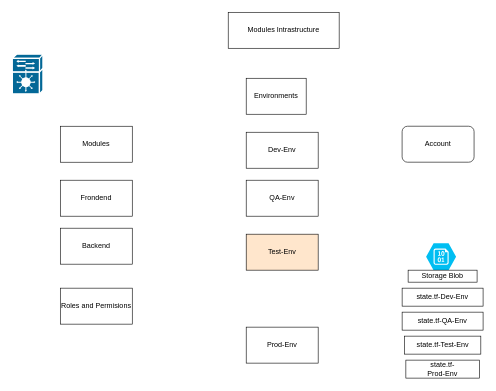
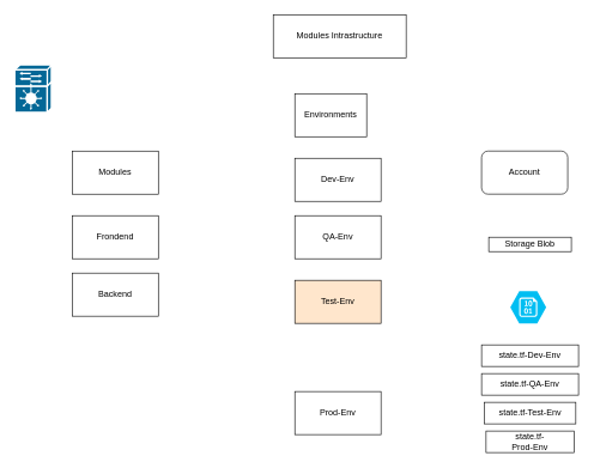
- <mxCell id="15" value="Storage Blob&lt;br&gt;" style="rounded=0;whiteSpace=wrap;html=1;" vertex="1" parent="1"><mxGeometry x="680" y="450" width="115" height="20" as="geometry" /></mxCell>
+ <mxCell id="15" value="Storage Blob&lt;br&gt;" style="rounded=0;whiteSpace=wrap;html=1;" vertex="1" parent="1"><mxGeometry x="680" y="330" width="115" height="20" as="geometry" /></mxCell>
- <mxCell id="10" value="Roles and Permisions" style="rounded=0;whiteSpace=wrap;html=1;" vertex="1" parent="1"><mxGeometry x="100" y="480" width="120" height="60" as="geometry" /></mxCell>
